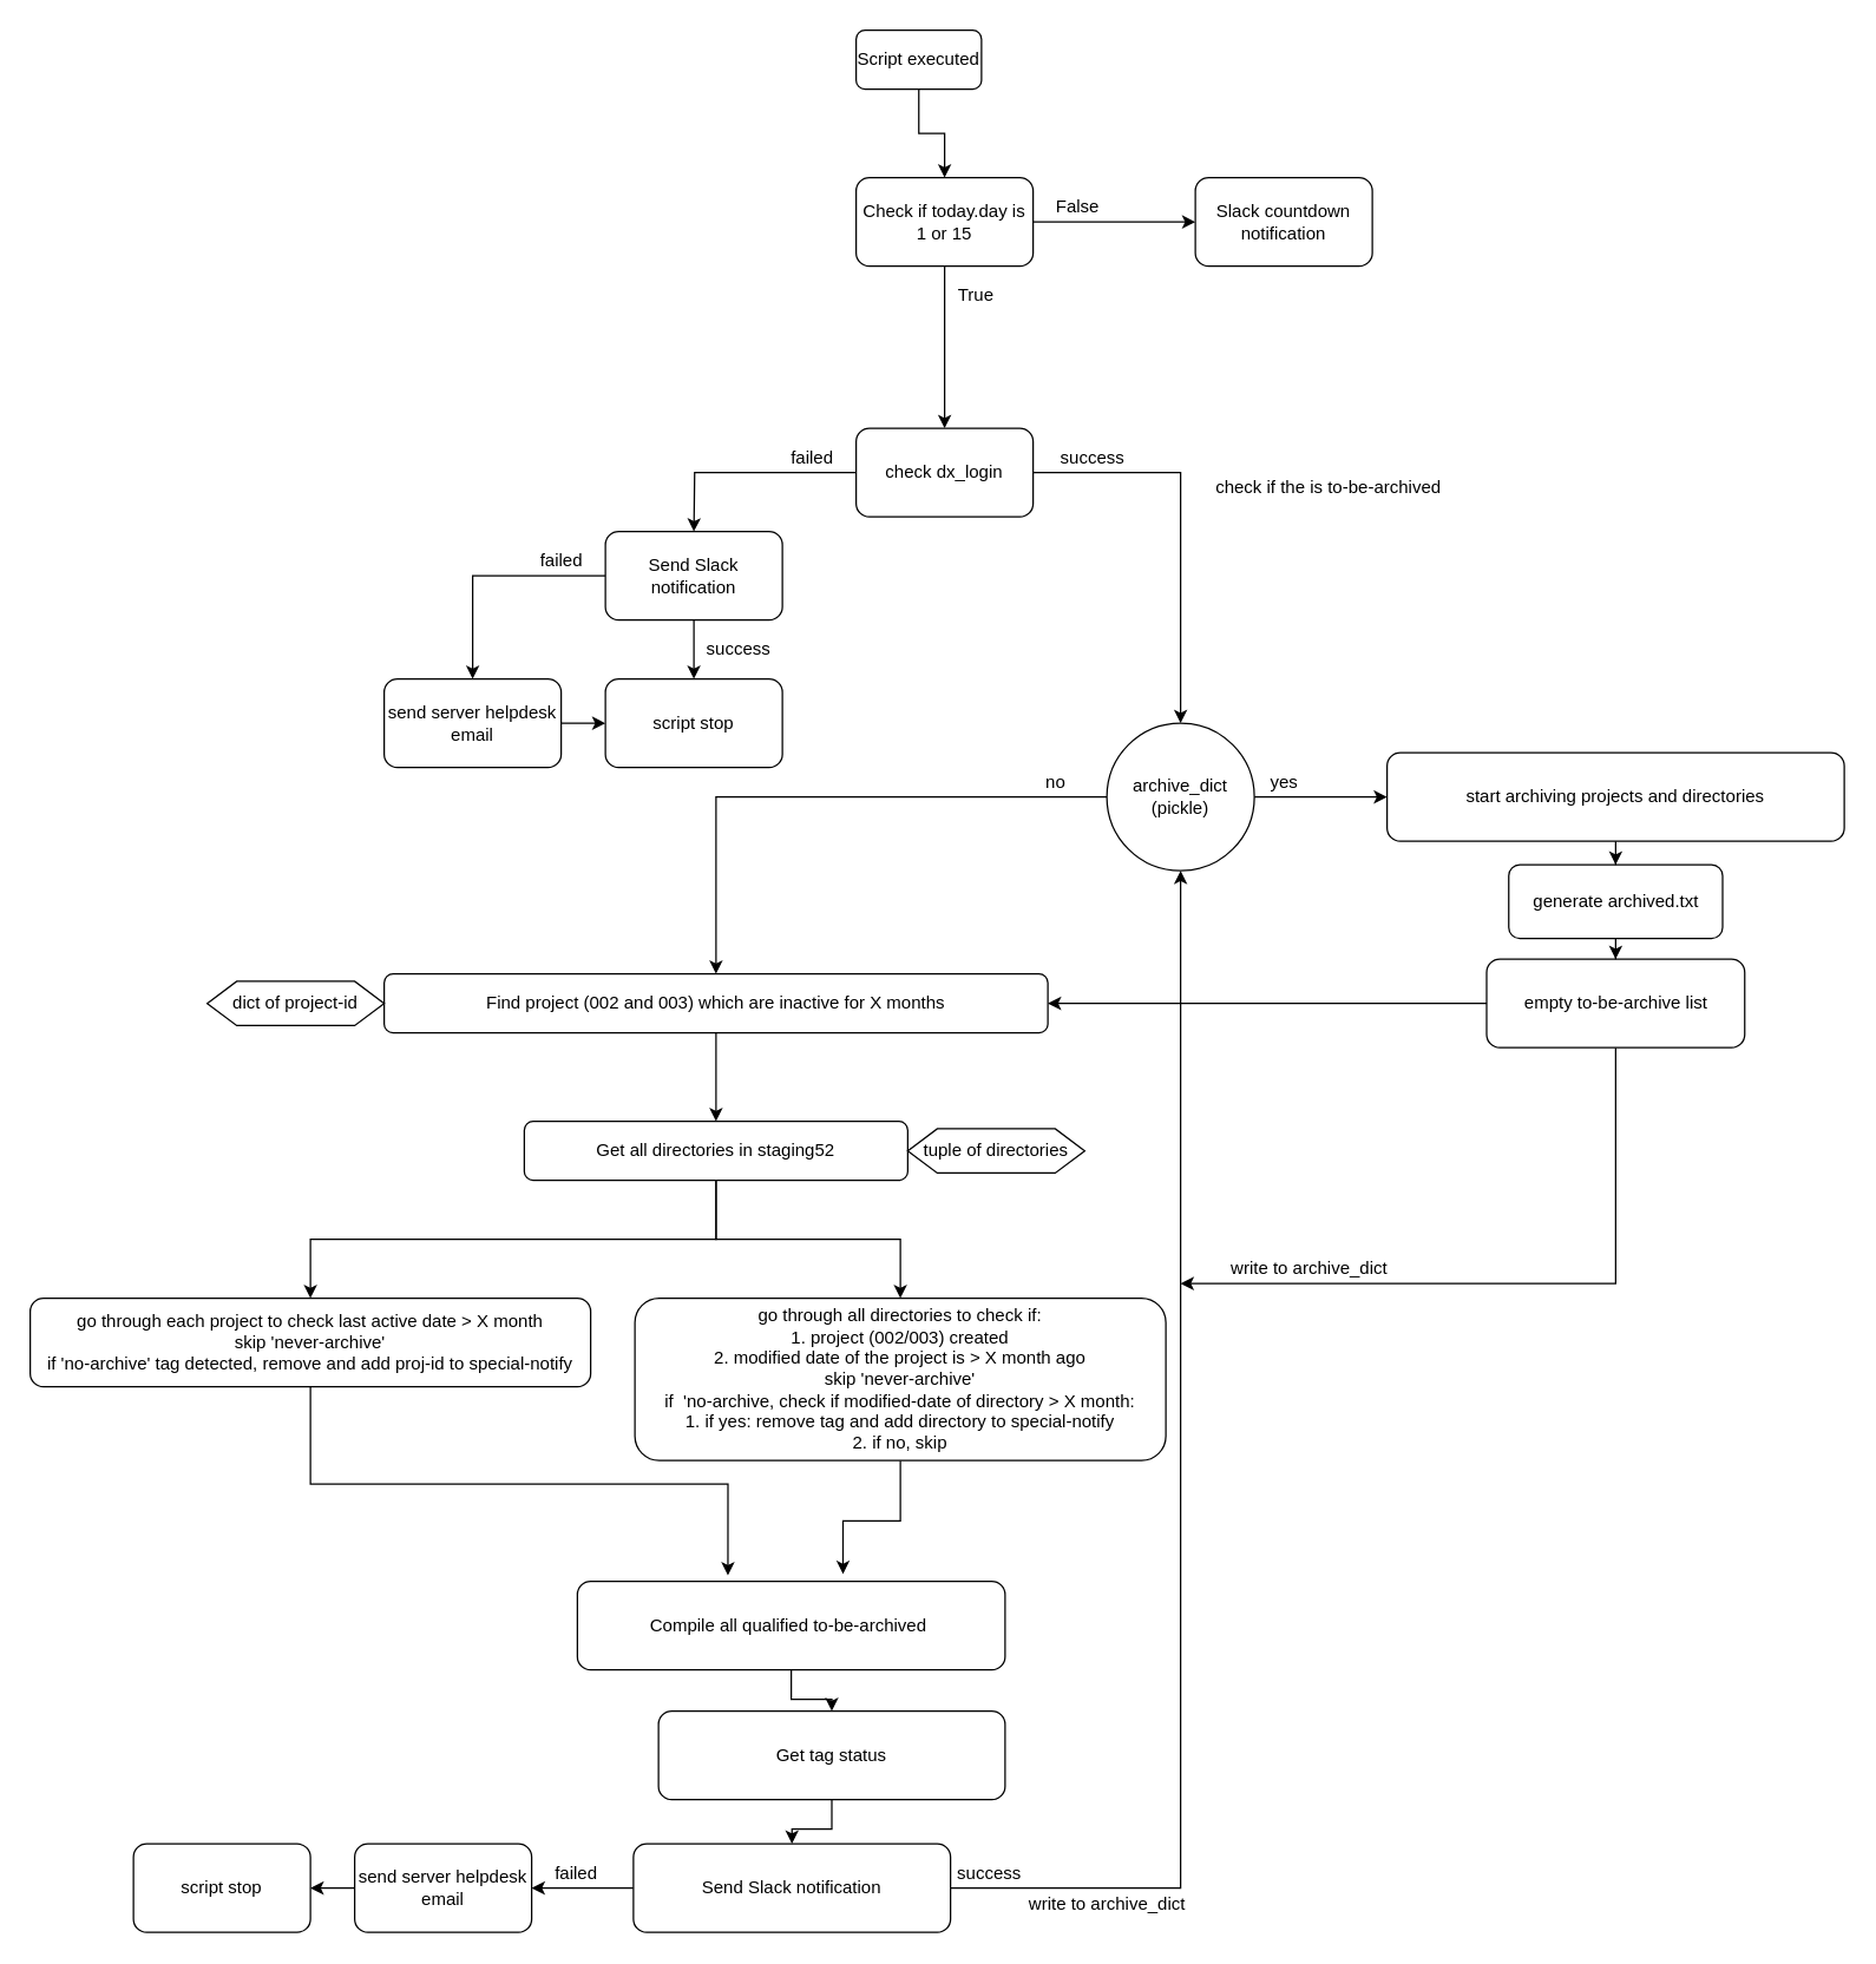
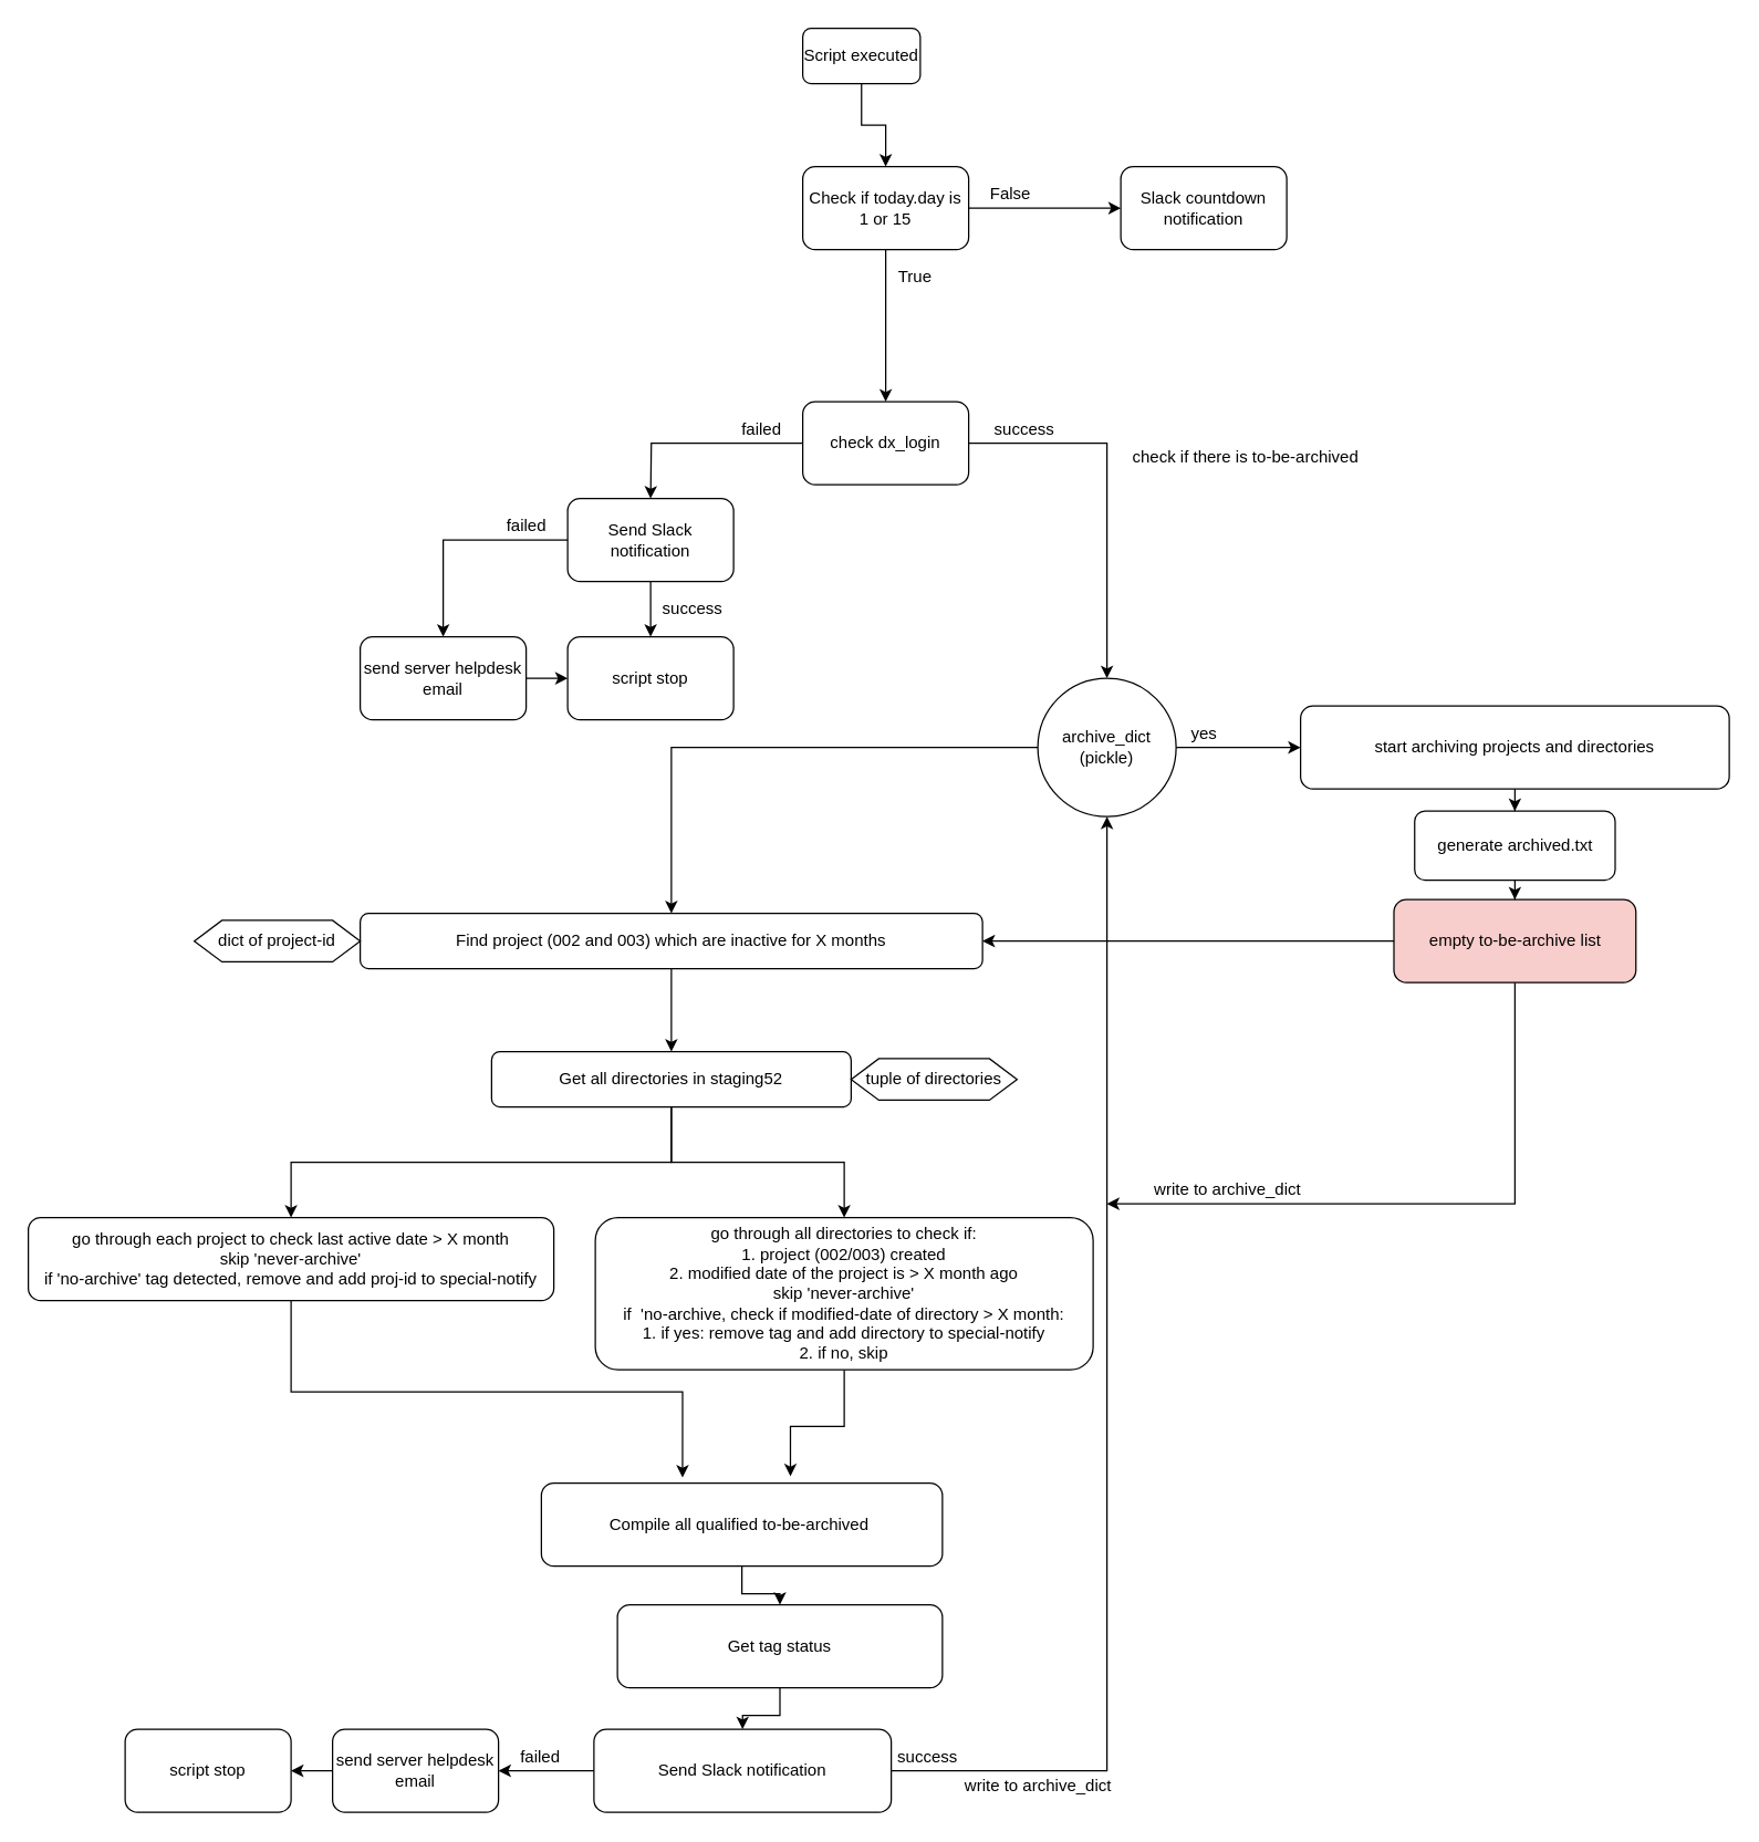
- <mxCell id="16" value="check if the is to-be-archived" style="text;html=1;align=center;verticalAlign=middle;resizable=0;points=[];autosize=1;strokeColor=none;fillColor=none;" parent="1" vertex="1"><mxGeometry x="810" y="320" width="180" height="20" as="geometry" /></mxCell>
+ <mxCell id="16" value="check if there is to-be-archived" style="text;html=1;align=center;verticalAlign=middle;resizable=0;points=[];autosize=1;strokeColor=none;fillColor=none;" parent="1" vertex="1"><mxGeometry x="810" y="320" width="180" height="20" as="geometry" /></mxCell>
- <mxCell id="17" value="no" style="text;html=1;align=center;verticalAlign=middle;resizable=0;points=[];autosize=1;strokeColor=none;fillColor=none;" parent="1" vertex="1"><mxGeometry x="700" y="520" width="30" height="20" as="geometry" /></mxCell>
- <mxCell id="51" value="empty to-be-archive list" style="rounded=1;whiteSpace=wrap;html=1;" parent="1" vertex="1"><mxGeometry x="1007.5" y="650" width="175" height="60" as="geometry" /></mxCell>
+ <mxCell id="51" value="empty to-be-archive list" style="rounded=1;whiteSpace=wrap;html=1;fillColor=#f8cecc;" parent="1" vertex="1"><mxGeometry x="1007.5" y="650" width="175" height="60" as="geometry" /></mxCell>
